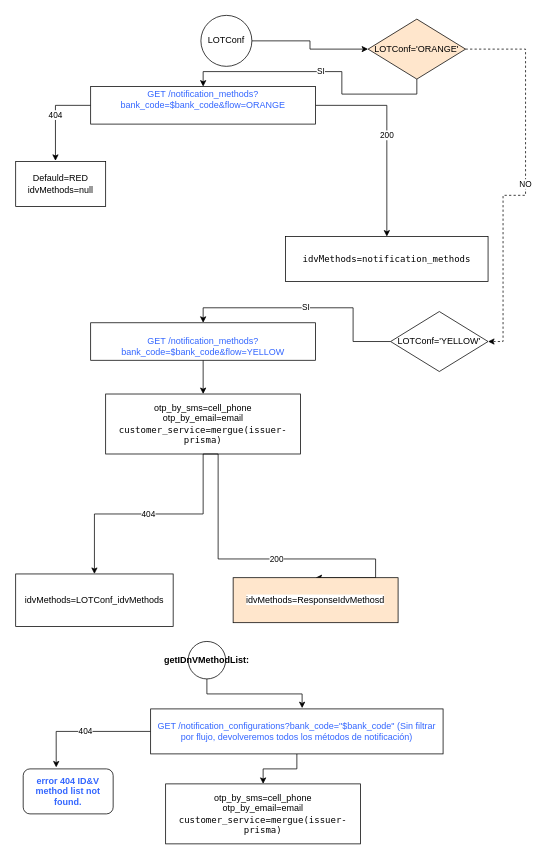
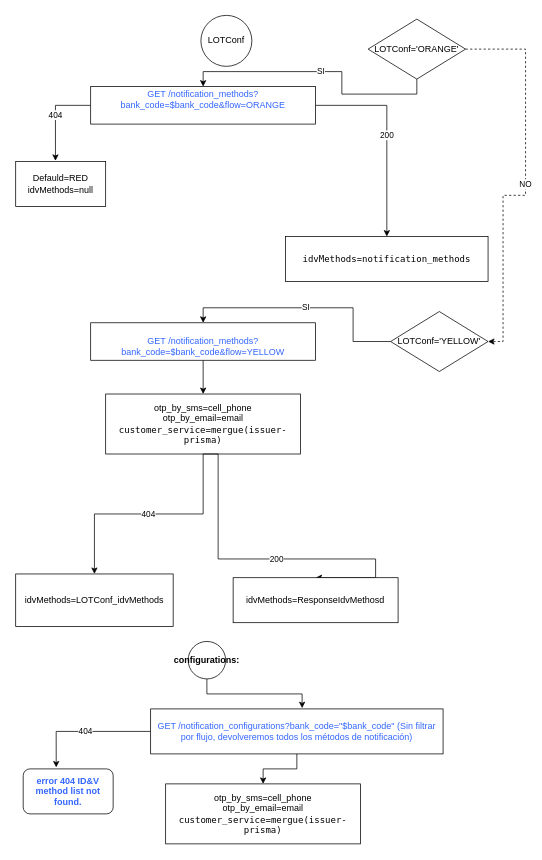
- <mxCell id="9" style="edgeStyle=orthogonalEdgeStyle;rounded=0;orthogonalLoop=1;jettySize=auto;html=1;entryX=0;entryY=0.5;entryDx=0;entryDy=0;" edge="1" parent="1" source="10" target="13"><mxGeometry relative="1" as="geometry" /></mxCell>
- <mxCell id="13" value="LOTConf='ORANGE'" style="rhombus;whiteSpace=wrap;html=1;fillColor=#ffe6cc;" vertex="1" parent="1"><mxGeometry x="490" y="25" width="130" height="80" as="geometry" /></mxCell>
+ <mxCell id="13" value="LOTConf='ORANGE'" style="rhombus;whiteSpace=wrap;html=1;" vertex="1" parent="1"><mxGeometry x="490" y="25" width="130" height="80" as="geometry" /></mxCell>
- <mxCell id="20" value="&lt;div&gt;&lt;span style=&quot;background-color: rgb(255 , 255 , 255)&quot;&gt;idvMethods=ResponseIdvMethosd&lt;/span&gt;&lt;/div&gt;" style="rounded=0;whiteSpace=wrap;html=1;fillColor=#ffe6cc;" vertex="1" parent="1"><mxGeometry x="310" y="770" width="220" height="60" as="geometry" /></mxCell>
+ <mxCell id="20" value="&lt;div&gt;&lt;span style=&quot;background-color: rgb(255 , 255 , 255)&quot;&gt;idvMethods=ResponseIdvMethosd&lt;/span&gt;&lt;/div&gt;" style="rounded=0;whiteSpace=wrap;html=1;" vertex="1" parent="1"><mxGeometry x="310" y="770" width="220" height="60" as="geometry" /></mxCell>
- <mxCell id="22" value="&lt;strong style=&quot;text-align: left&quot;&gt;getIDnVMethodList:&lt;/strong&gt;" style="ellipse;whiteSpace=wrap;html=1;aspect=fixed;" vertex="1" parent="1"><mxGeometry x="250" y="855" width="50" height="50" as="geometry" /></mxCell>
+ <mxCell id="22" value="&lt;strong style=&quot;text-align: left&quot;&gt;configurations:&lt;/strong&gt;" style="ellipse;whiteSpace=wrap;html=1;aspect=fixed;" vertex="1" parent="1"><mxGeometry x="250" y="855" width="50" height="50" as="geometry" /></mxCell>
